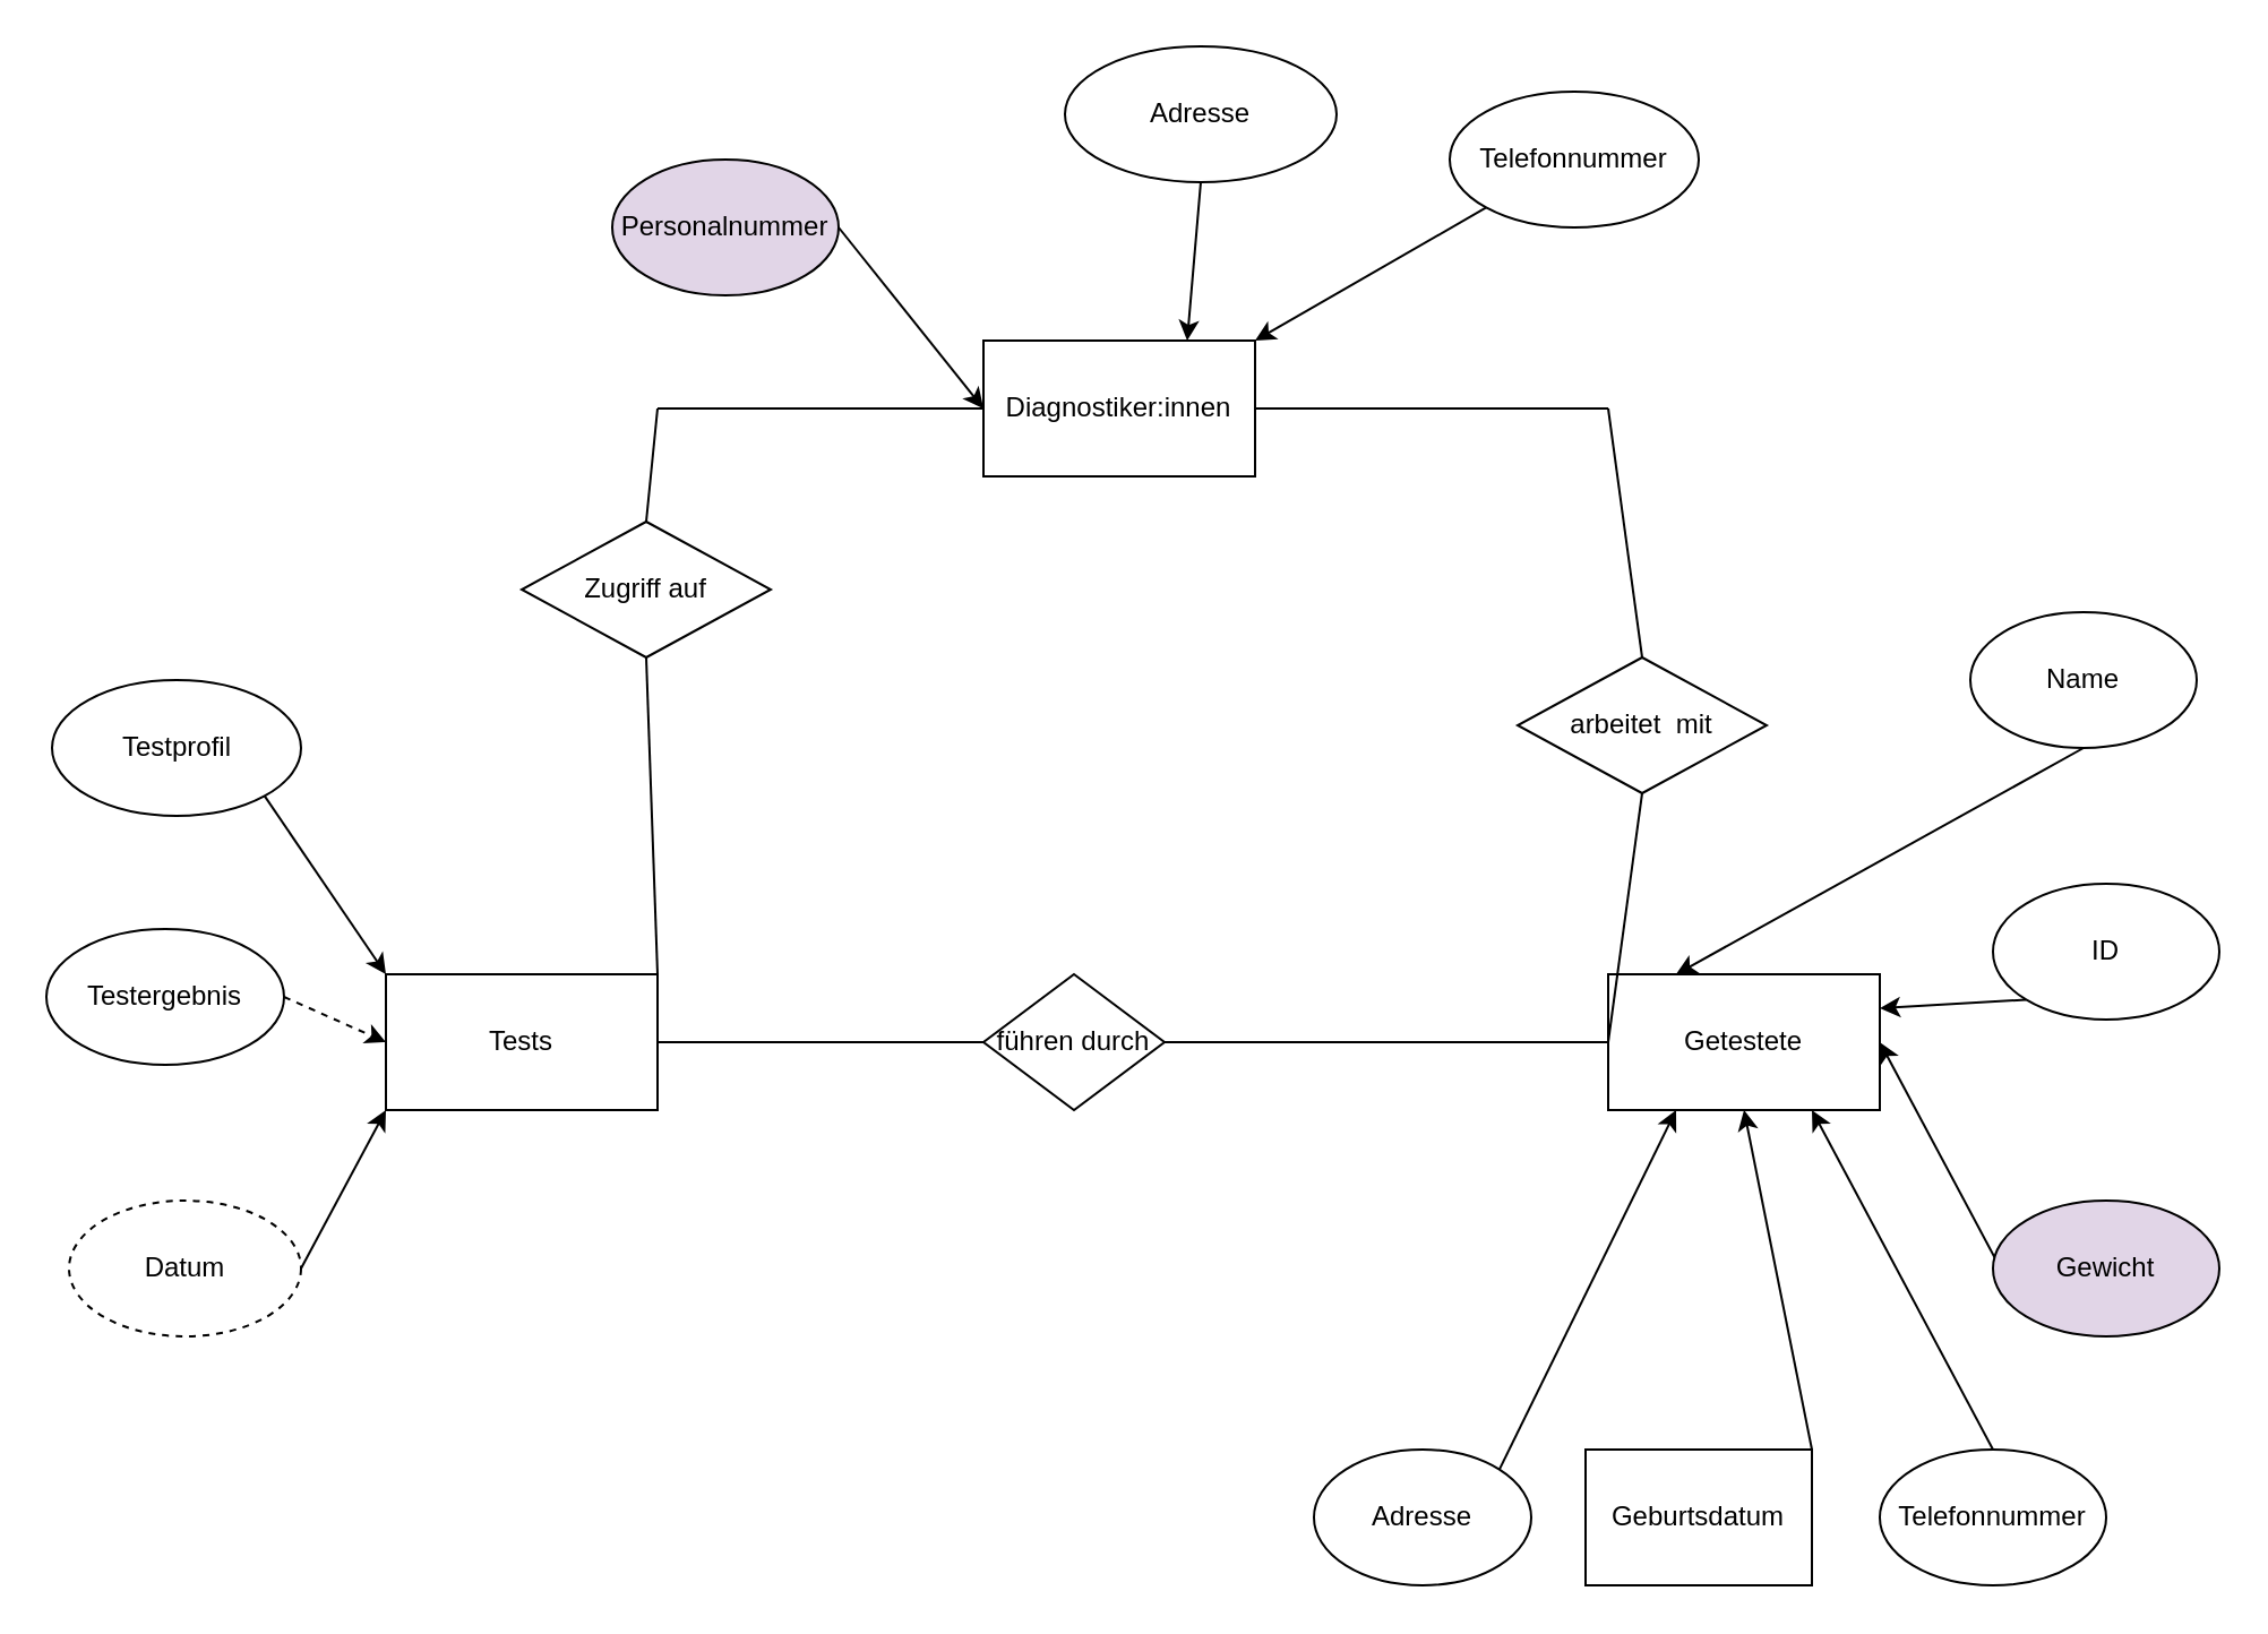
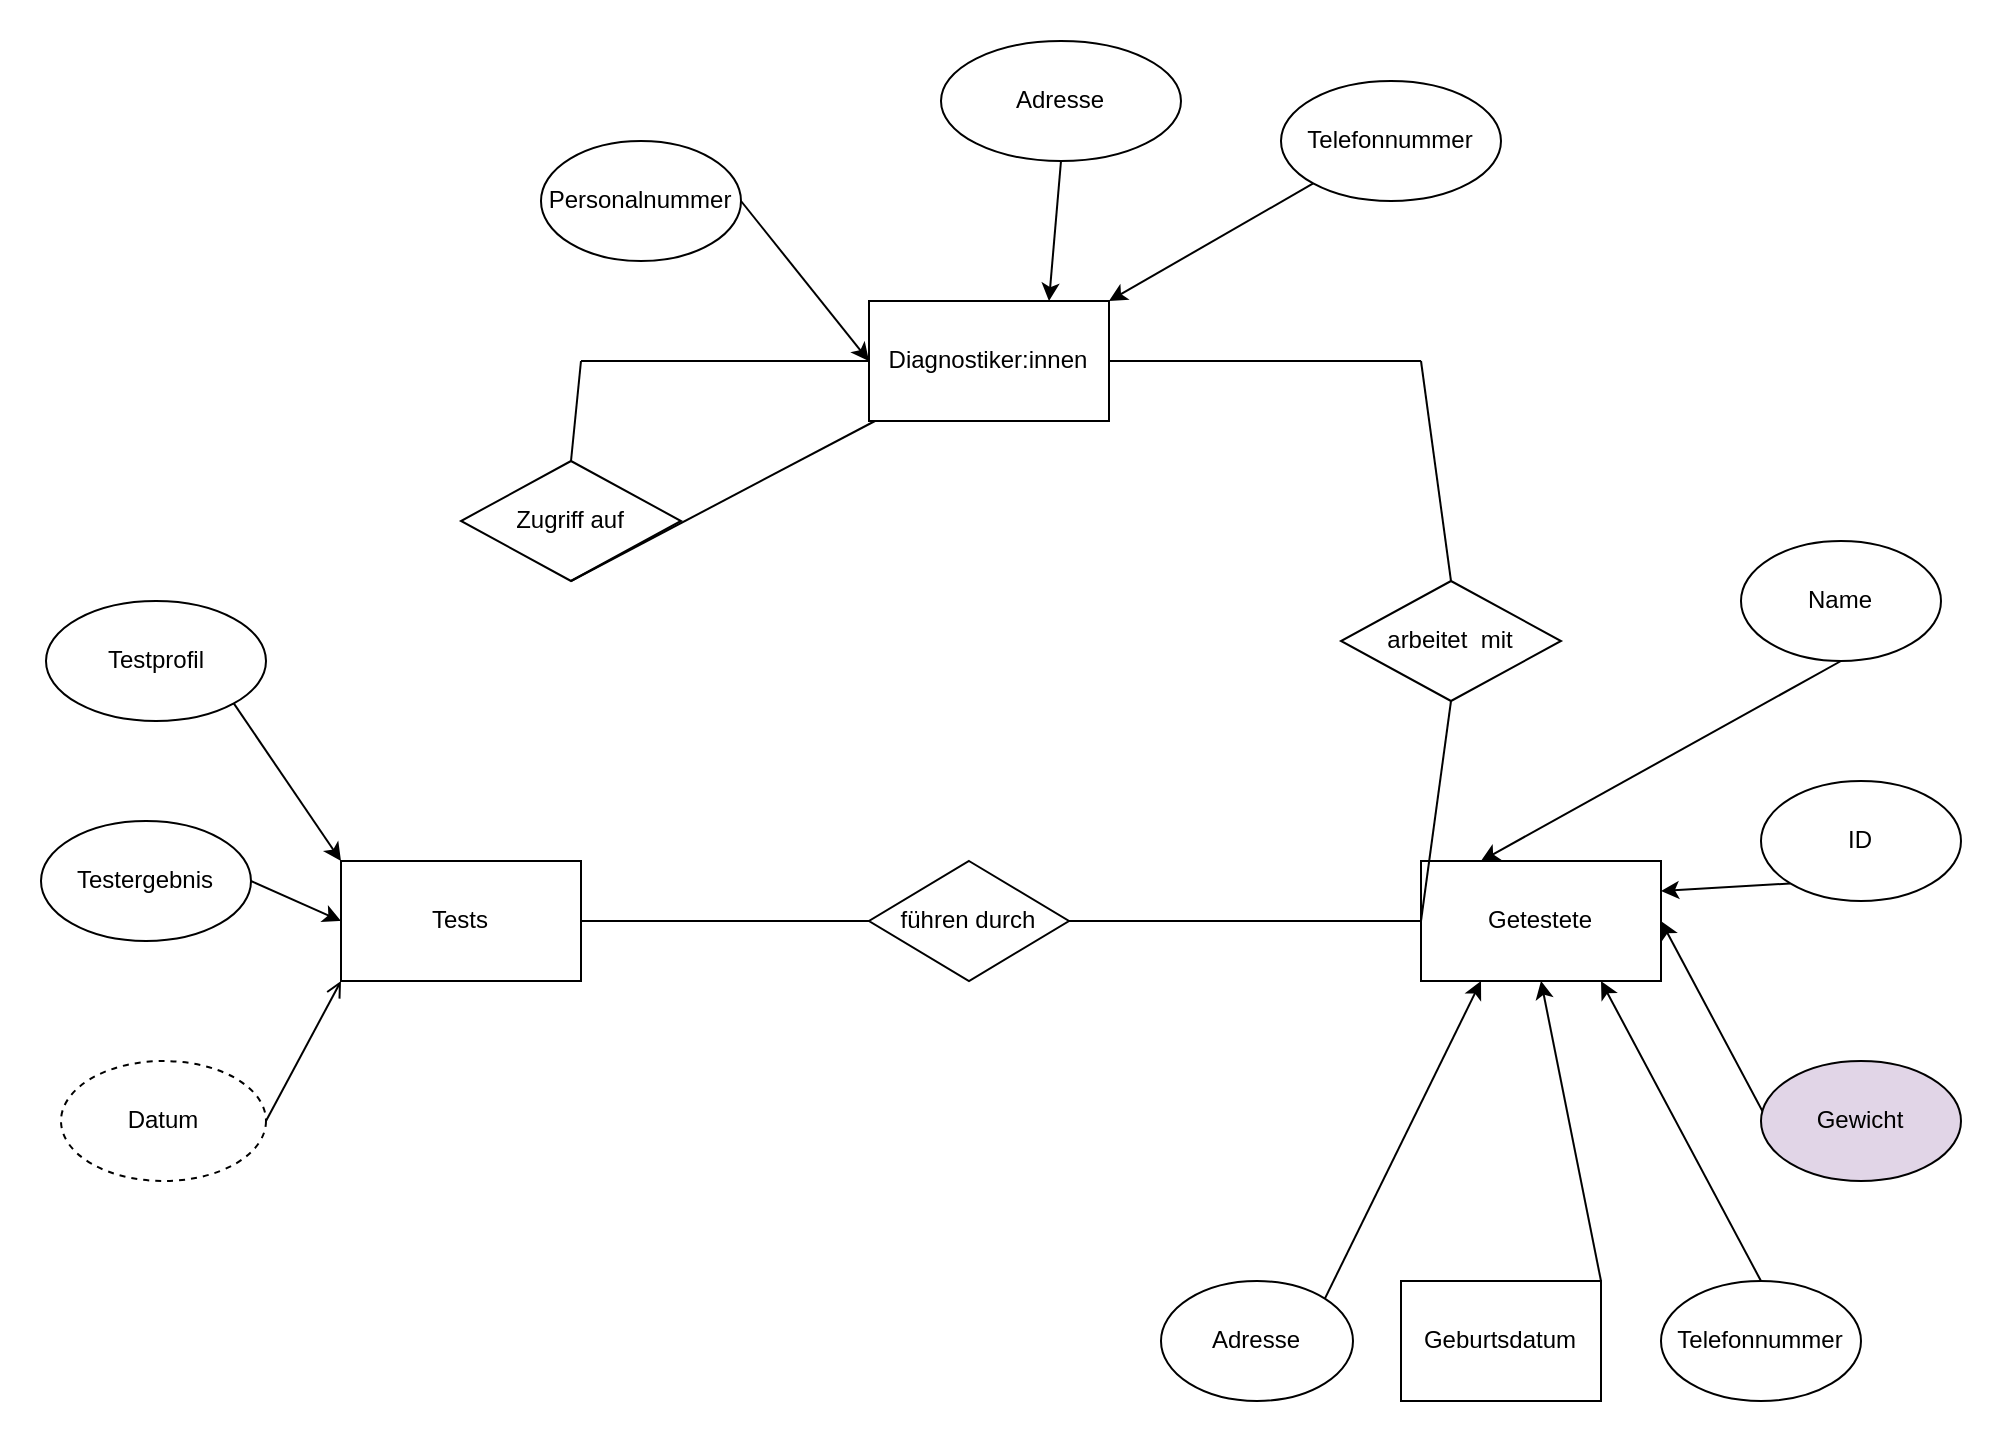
- <mxCell id="4" value="Personalnummer" style="ellipse;whiteSpace=wrap;html=1;fillColor=#e1d5e7;" vertex="1" parent="1"><mxGeometry x="270" y="70" width="100" height="60" as="geometry" /></mxCell>
+ <mxCell id="4" value="Personalnummer" style="ellipse;whiteSpace=wrap;html=1;" vertex="1" parent="1"><mxGeometry x="270" y="70" width="100" height="60" as="geometry" /></mxCell>
- <mxCell id="25" value="" style="endArrow=none;html=1;exitX=0.5;exitY=1;exitDx=0;exitDy=0;entryX=1;entryY=0;entryDx=0;entryDy=0;" edge="1" parent="1" source="23" target="5"><mxGeometry width="50" height="50" relative="1" as="geometry"><mxPoint x="600" y="200" as="sourcePoint" /><mxPoint x="650" y="150" as="targetPoint" /></mxGeometry></mxCell>
+ <mxCell id="25" value="" style="endArrow=none;html=1;exitX=0.5;exitY=1;exitDx=0;exitDy=0;" edge="1" parent="1" source="23" target="2"><mxGeometry width="50" height="50" relative="1" as="geometry"><mxPoint x="600" y="200" as="sourcePoint" /><mxPoint x="650" y="150" as="targetPoint" /></mxGeometry></mxCell>
- <mxCell id="8" style="edgeStyle=none;html=1;exitX=1;exitY=0.5;exitDx=0;exitDy=0;entryX=0;entryY=0.5;entryDx=0;entryDy=0;dashed=1;" edge="1" parent="1" source="9" target="5"><mxGeometry relative="1" as="geometry" /></mxCell>
+ <mxCell id="8" style="edgeStyle=none;html=1;exitX=1;exitY=0.5;exitDx=0;exitDy=0;entryX=0;entryY=0.5;entryDx=0;entryDy=0;" edge="1" parent="1" source="9" target="5"><mxGeometry relative="1" as="geometry" /></mxCell>
- <mxCell id="30" value="führen durch" style="rhombus;whiteSpace=wrap;html=1;" vertex="1" parent="1"><mxGeometry x="434" y="430" width="80" height="60" as="geometry" /></mxCell>
+ <mxCell id="30" value="führen durch" style="rhombus;whiteSpace=wrap;html=1;" vertex="1" parent="1"><mxGeometry x="434" y="430" width="100" height="60" as="geometry" /></mxCell>
- <mxCell id="10" style="edgeStyle=none;html=1;exitX=1;exitY=0.5;exitDx=0;exitDy=0;entryX=0;entryY=1;entryDx=0;entryDy=0;" edge="1" parent="1" source="11" target="5"><mxGeometry relative="1" as="geometry" /></mxCell>
+ <mxCell id="10" style="edgeStyle=none;html=1;exitX=1;exitY=0.5;exitDx=0;exitDy=0;entryX=0;entryY=1;entryDx=0;entryDy=0;endArrow=open;" edge="1" parent="1" source="11" target="5"><mxGeometry relative="1" as="geometry" /></mxCell>
